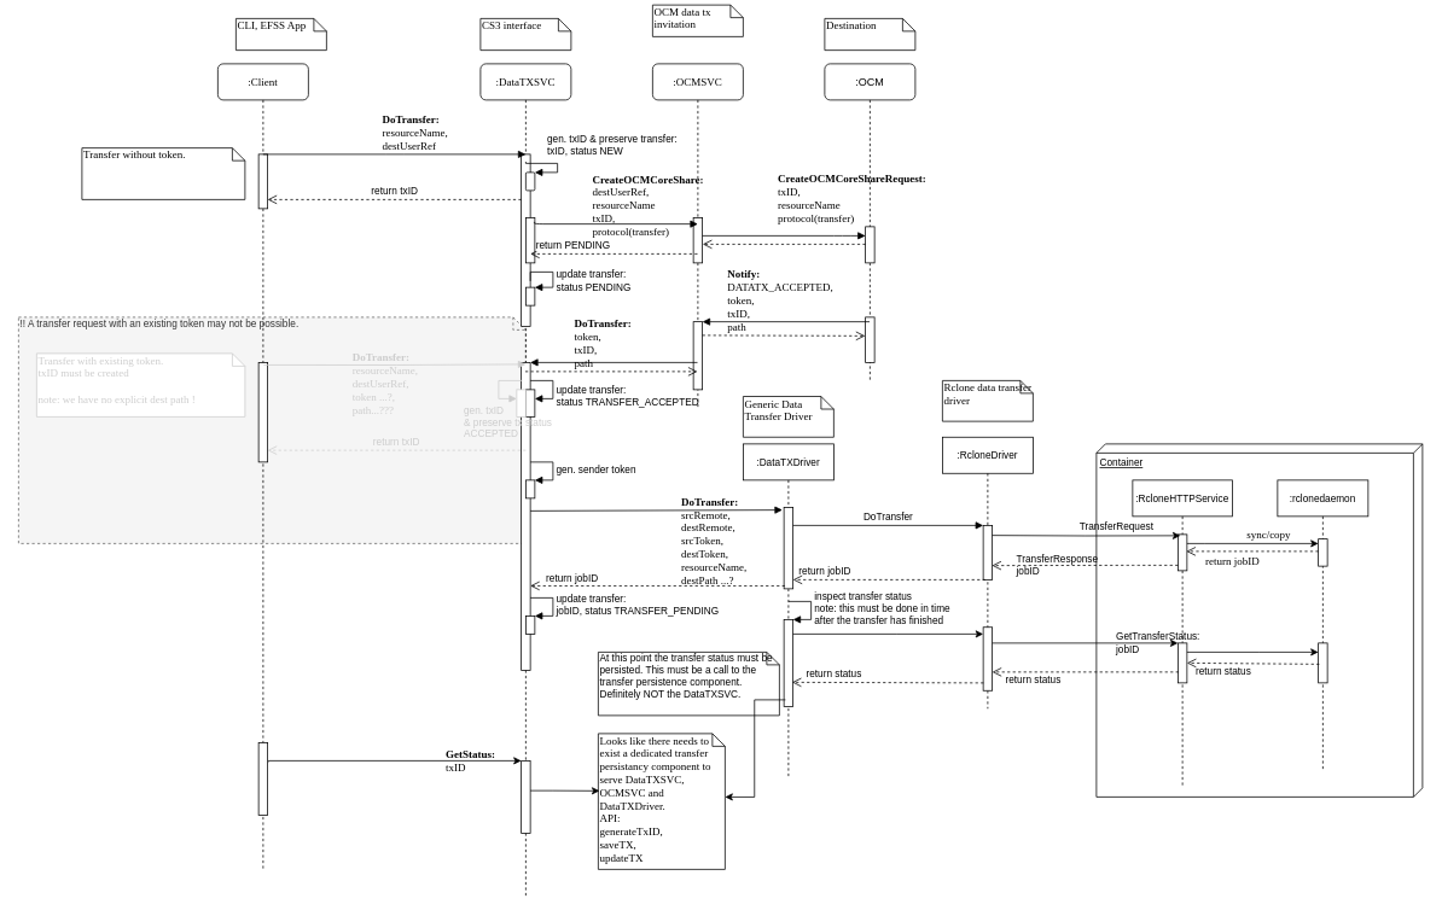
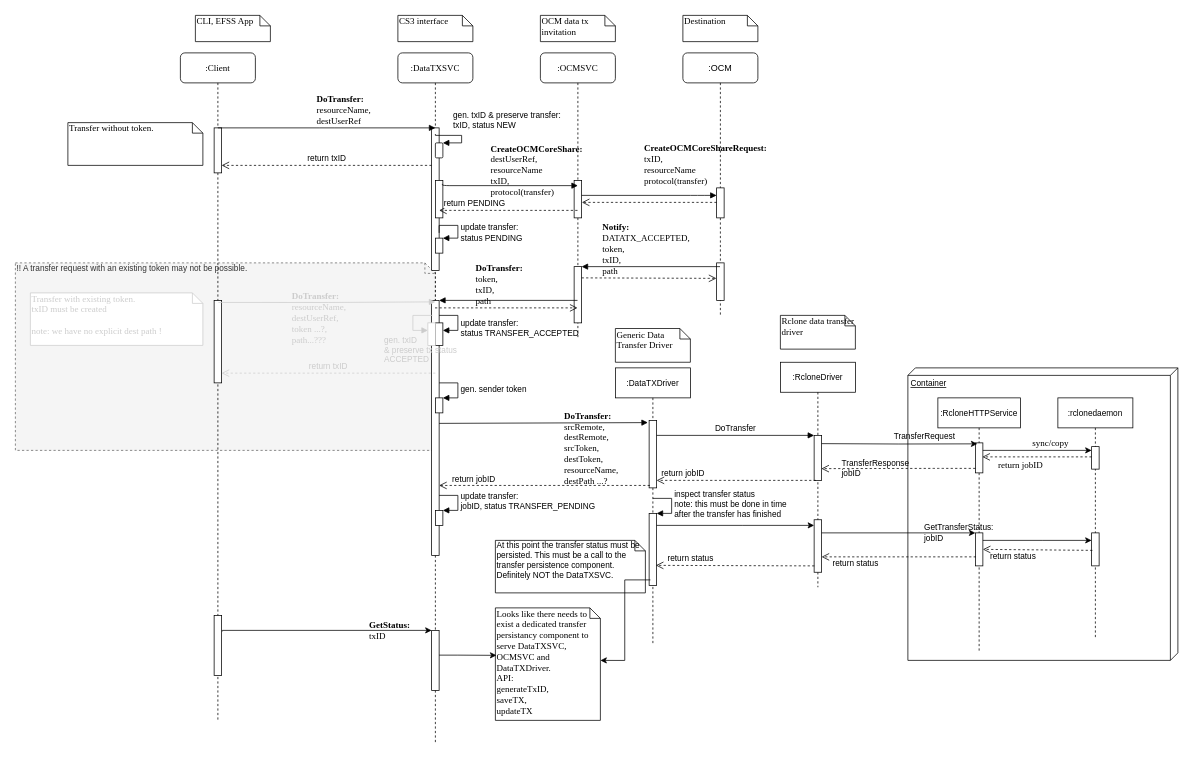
- <mxCell id="24" value="OCM data tx invitation" style="shape=note;whiteSpace=wrap;html=1;size=14;verticalAlign=top;align=left;spacingTop=-6;rounded=0;shadow=0;comic=0;labelBackgroundColor=none;strokeWidth=1;fontFamily=Verdana;fontSize=12;" parent="1" vertex="1"><mxGeometry x="720" y="5" width="100" height="35" as="geometry" /></mxCell>
+ <mxCell id="24" value="OCM data tx invitation" style="shape=note;whiteSpace=wrap;html=1;size=14;verticalAlign=top;align=left;spacingTop=-6;rounded=0;shadow=0;comic=0;labelBackgroundColor=none;strokeWidth=1;fontFamily=Verdana;fontSize=12;" parent="1" vertex="1"><mxGeometry x="720" y="20" width="100" height="35" as="geometry" /></mxCell>
